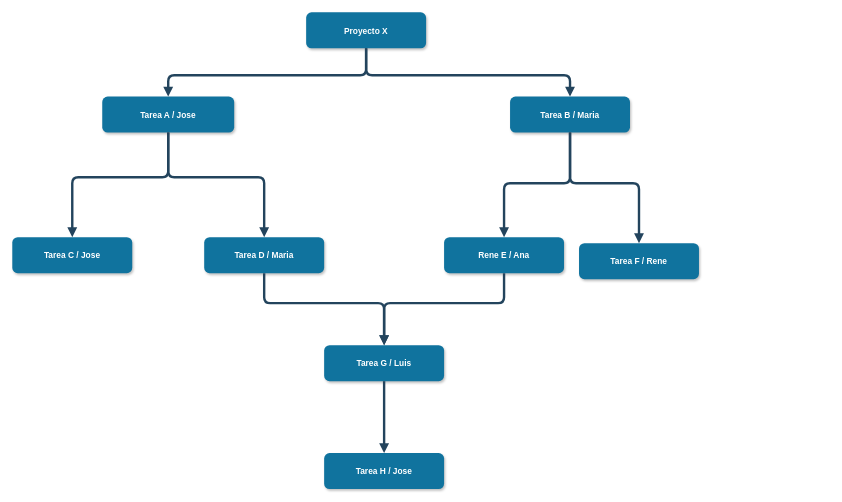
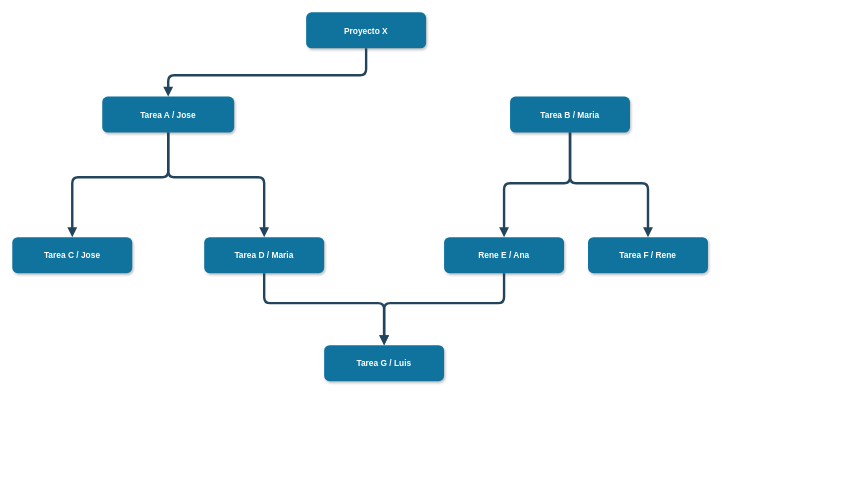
- <mxCell id="11" value="" style="edgeStyle=elbowEdgeStyle;elbow=vertical;strokeWidth=4;endArrow=block;endFill=1;fontStyle=1;strokeColor=#23445D;exitX=0.5;exitY=1;exitDx=0;exitDy=0;entryX=0.5;entryY=0;entryDx=0;entryDy=0;" edge="1" parent="1" source="2" target="4"><mxGeometry x="60" y="165.5" width="100" height="100" as="geometry"><mxPoint x="640" y="65" as="sourcePoint" /><mxPoint x="520" y="160.5" as="targetPoint" /><Array as="points"><mxPoint x="630" y="125" /><mxPoint x="610" y="105" /><mxPoint x="658" y="125" /><mxPoint x="648" y="75" /></Array></mxGeometry></mxCell>
- <mxCell id="12" value="Tarea F / Rene" style="rounded=1;fillColor=#10739E;strokeColor=none;shadow=1;gradientColor=none;fontStyle=1;fontColor=#FFFFFF;fontSize=14;" vertex="1" parent="1"><mxGeometry x="965" y="405" width="200" height="60" as="geometry" /></mxCell>
+ <mxCell id="12" value="Tarea F / Rene" style="rounded=1;fillColor=#10739E;strokeColor=none;shadow=1;gradientColor=none;fontStyle=1;fontColor=#FFFFFF;fontSize=14;" vertex="1" parent="1"><mxGeometry x="980" y="395" width="200" height="60" as="geometry" /></mxCell>
- <mxCell id="19" value="" style="edgeStyle=elbowEdgeStyle;elbow=vertical;strokeWidth=4;endArrow=block;endFill=1;fontStyle=1;strokeColor=#23445D;entryX=0.5;entryY=0;entryDx=0;entryDy=0;exitX=0.5;exitY=1;exitDx=0;exitDy=0;" edge="1" parent="1" source="15" target="16"><mxGeometry x="-48" y="500" width="100" height="100" as="geometry"><mxPoint x="250" y="555" as="sourcePoint" /><mxPoint x="450" y="729.5" as="targetPoint" /><Array as="points"><mxPoint x="630" y="695" /><mxPoint x="400" y="609.5" /><mxPoint x="440" y="559.5" /><mxPoint x="732" y="705" /></Array></mxGeometry></mxCell>
- <mxCell id="16" value="Tarea H / Jose" style="rounded=1;fillColor=#10739E;strokeColor=none;shadow=1;gradientColor=none;fontStyle=1;fontColor=#FFFFFF;fontSize=14;" vertex="1" parent="1"><mxGeometry x="540" y="755" width="200" height="60" as="geometry" /></mxCell>
